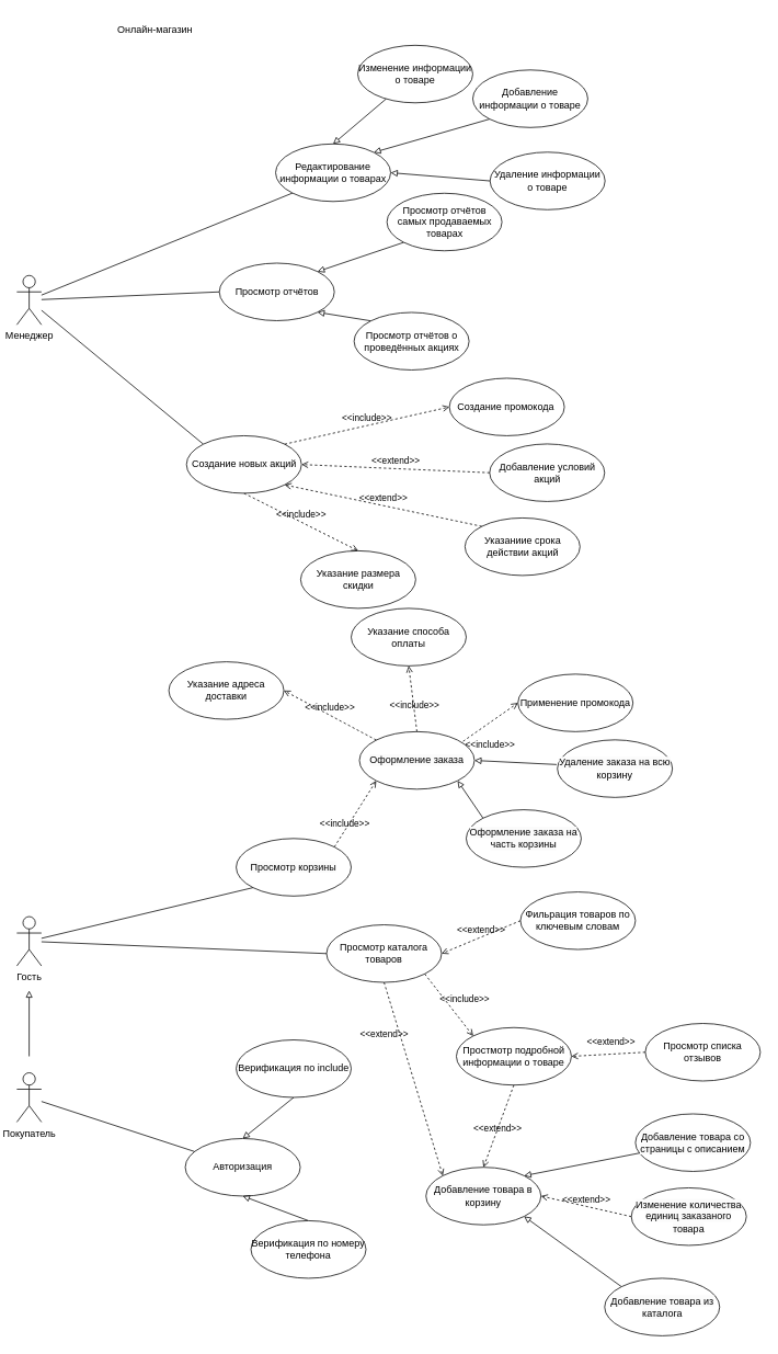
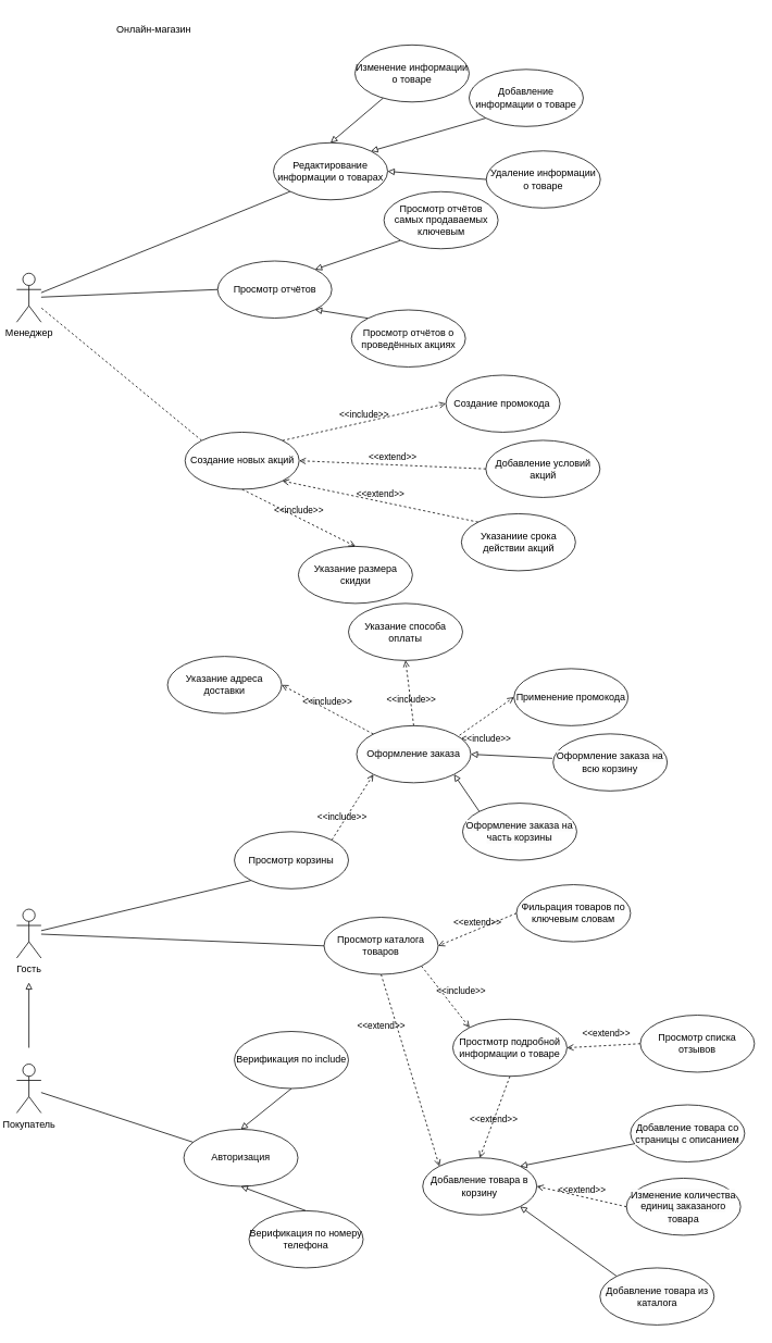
- <mxCell id="47" value="Просмотр отчётов самых продаваемых товарах" style="ellipse;whiteSpace=wrap;html=1;" parent="1" vertex="1"><mxGeometry x="470.5" y="234" width="140" height="70" as="geometry" /></mxCell>
+ <mxCell id="47" value="Просмотр отчётов самых продаваемых ключевым" style="ellipse;whiteSpace=wrap;html=1;" parent="1" vertex="1"><mxGeometry x="470.5" y="234" width="140" height="70" as="geometry" /></mxCell>
- <mxCell id="38" style="rounded=0;orthogonalLoop=1;jettySize=auto;html=1;exitX=0;exitY=0;exitDx=0;exitDy=0;endArrow=none;endFill=0;" parent="1" source="39" target="15" edge="1"><mxGeometry relative="1" as="geometry" /></mxCell>
+ <mxCell id="38" style="rounded=0;orthogonalLoop=1;jettySize=auto;html=1;exitX=0;exitY=0;exitDx=0;exitDy=0;endArrow=none;endFill=0;dashed=1;" parent="1" source="39" target="15" edge="1"><mxGeometry relative="1" as="geometry" /></mxCell>
- <mxCell id="32" value="&lt;span style=&quot;color: rgb(0, 0, 0); font-family: Helvetica; font-size: 12px; font-style: normal; font-variant-ligatures: normal; font-variant-caps: normal; font-weight: 400; letter-spacing: normal; orphans: 2; text-align: center; text-indent: 0px; text-transform: none; widows: 2; word-spacing: 0px; -webkit-text-stroke-width: 0px; background-color: rgb(251, 251, 251); text-decoration-thickness: initial; text-decoration-style: initial; text-decoration-color: initial; float: none; display: inline !important;&quot;&gt;Удаление заказа на всю корзину&lt;/span&gt;" style="ellipse;whiteSpace=wrap;html=1;" parent="1" vertex="1"><mxGeometry x="678" y="899" width="140" height="70" as="geometry" /></mxCell>
+ <mxCell id="32" value="&lt;span style=&quot;color: rgb(0, 0, 0); font-family: Helvetica; font-size: 12px; font-style: normal; font-variant-ligatures: normal; font-variant-caps: normal; font-weight: 400; letter-spacing: normal; orphans: 2; text-align: center; text-indent: 0px; text-transform: none; widows: 2; word-spacing: 0px; -webkit-text-stroke-width: 0px; background-color: rgb(251, 251, 251); text-decoration-thickness: initial; text-decoration-style: initial; text-decoration-color: initial; float: none; display: inline !important;&quot;&gt;Оформление заказа на всю корзину&lt;/span&gt;" style="ellipse;whiteSpace=wrap;html=1;" parent="1" vertex="1"><mxGeometry x="678" y="899" width="140" height="70" as="geometry" /></mxCell>
